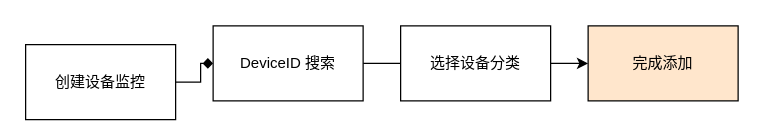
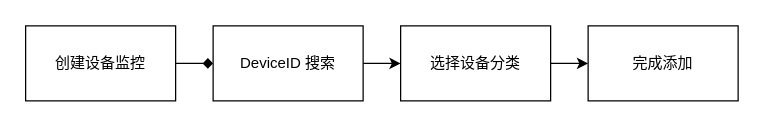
- <mxCell id="4" value="" style="edgeStyle=orthogonalEdgeStyle;rounded=0;orthogonalLoop=1;jettySize=auto;html=1;endArrow=none;" edge="1" parent="1" source="5" target="7"><mxGeometry relative="1" as="geometry" /></mxCell>
+ <mxCell id="4" value="" style="edgeStyle=orthogonalEdgeStyle;rounded=0;orthogonalLoop=1;jettySize=auto;html=1;" edge="1" parent="1" source="5" target="7"><mxGeometry relative="1" as="geometry" /></mxCell>
- <mxCell id="8" value="完成添加" style="rounded=0;whiteSpace=wrap;html=1;fillColor=#ffe6cc;" vertex="1" parent="1"><mxGeometry x="470" y="20" width="120" height="60" as="geometry" /></mxCell>
+ <mxCell id="8" value="完成添加" style="rounded=0;whiteSpace=wrap;html=1;" vertex="1" parent="1"><mxGeometry x="470" y="20" width="120" height="60" as="geometry" /></mxCell>
- <mxCell id="3" value="创建设备监控" style="rounded=0;whiteSpace=wrap;html=1;" vertex="1" parent="1"><mxGeometry x="20" y="35" width="120" height="60" as="geometry" /></mxCell>
+ <mxCell id="3" value="创建设备监控" style="rounded=0;whiteSpace=wrap;html=1;" vertex="1" parent="1"><mxGeometry x="20" y="20" width="120" height="60" as="geometry" /></mxCell>
